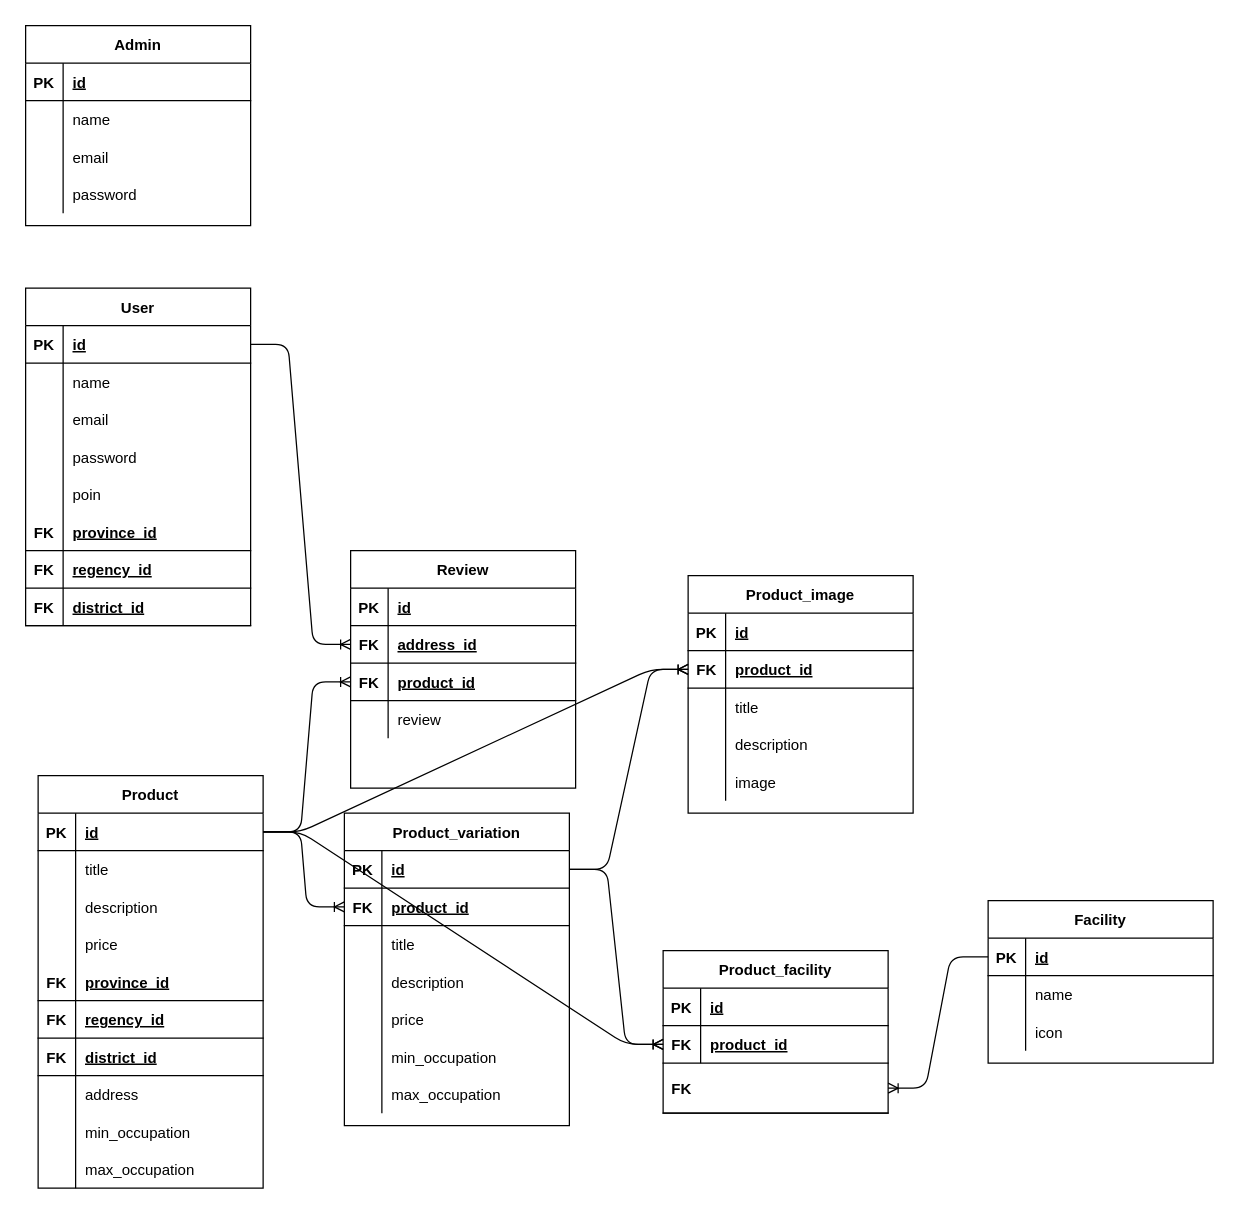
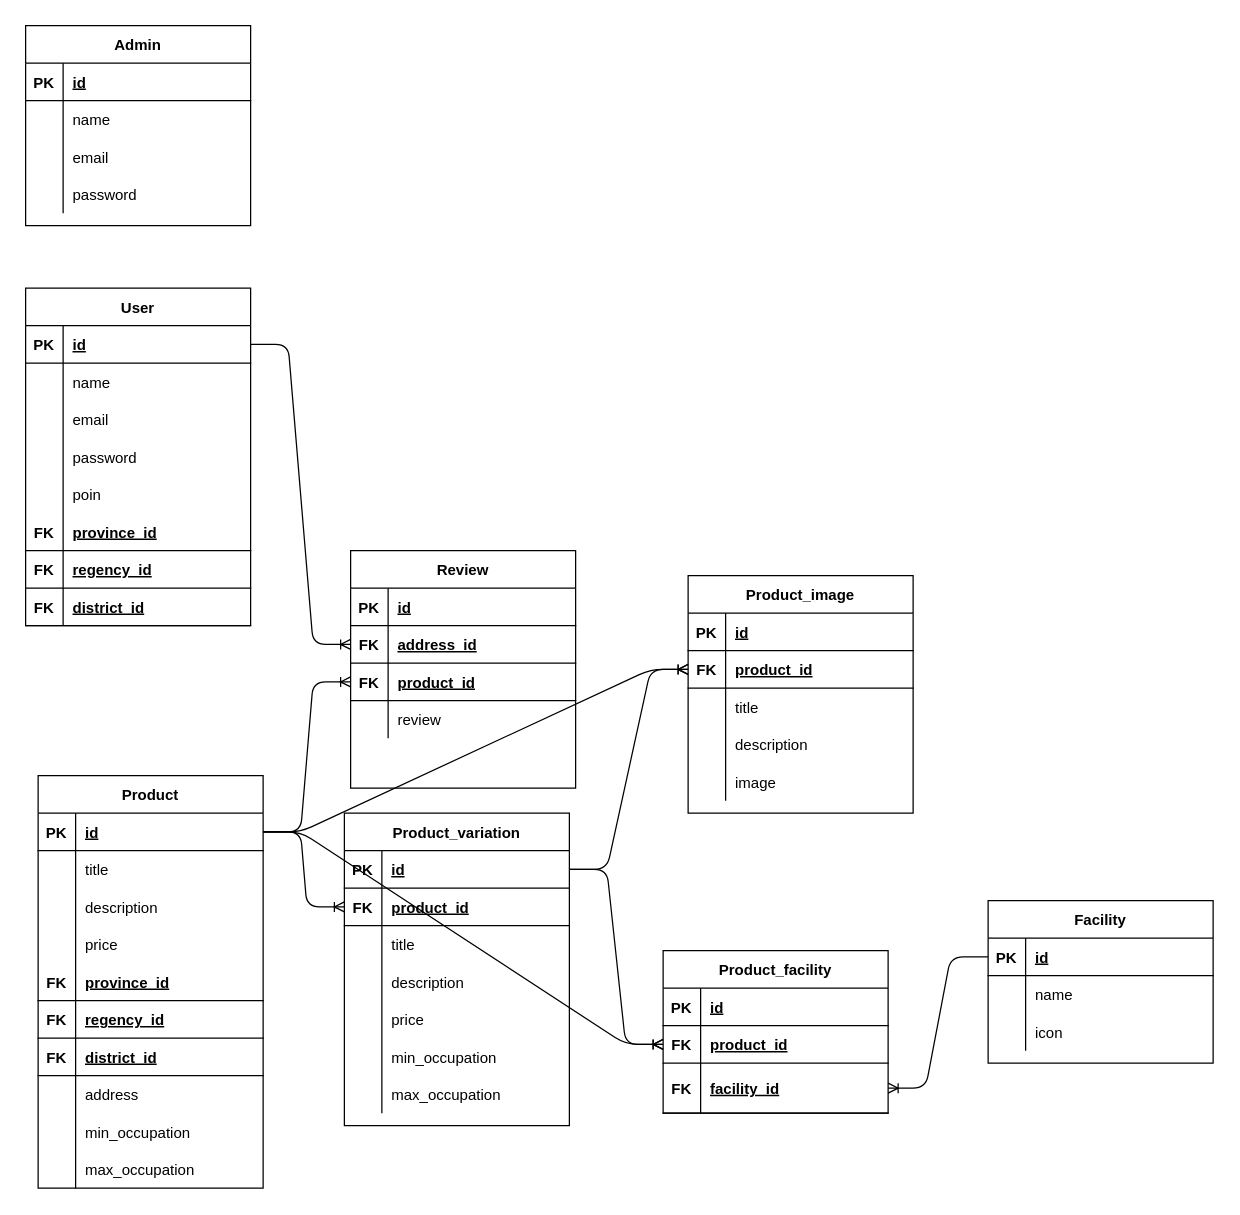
+ <mxCell id="80" value="facility_id" style="shape=partialRectangle;connectable=0;fillColor=none;top=0;left=0;bottom=0;right=0;align=left;spacingLeft=6;fontStyle=5;overflow=hidden;" vertex="1" parent="78"><mxGeometry x="30" width="150" height="40" as="geometry" /></mxCell>
